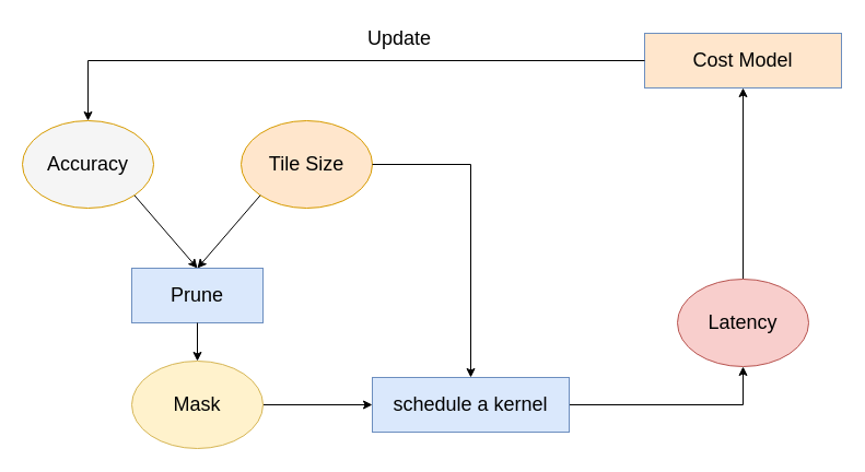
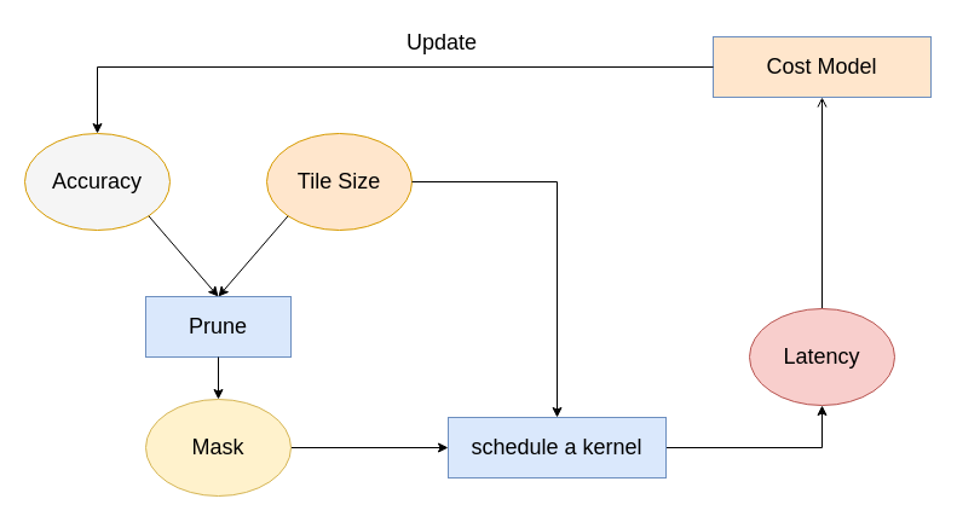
- <mxCell id="13" style="edgeStyle=none;rounded=0;orthogonalLoop=1;jettySize=auto;html=1;fontSize=18;entryX=0.5;entryY=1;entryDx=0;entryDy=0;" edge="1" parent="1" source="14" target="15"><mxGeometry relative="1" as="geometry"><mxPoint x="679" y="130" as="targetPoint" /></mxGeometry></mxCell>
+ <mxCell id="13" style="edgeStyle=none;rounded=0;orthogonalLoop=1;jettySize=auto;html=1;fontSize=18;entryX=0.5;entryY=1;entryDx=0;entryDy=0;endArrow=open;" edge="1" parent="1" source="14" target="15"><mxGeometry relative="1" as="geometry"><mxPoint x="679" y="130" as="targetPoint" /></mxGeometry></mxCell>
- <mxCell id="11" value="schedule a kernel" style="rounded=0;whiteSpace=wrap;html=1;fontSize=18;fillColor=#dae8fc;strokeColor=#6c8ebf;" vertex="1" parent="1"><mxGeometry x="340" y="345" width="180" height="50" as="geometry" /></mxCell>
+ <mxCell id="11" value="schedule a kernel" style="rounded=0;whiteSpace=wrap;html=1;fontSize=18;fillColor=#dae8fc;strokeColor=#6c8ebf;" vertex="1" parent="1"><mxGeometry x="370" y="345" width="180" height="50" as="geometry" /></mxCell>
